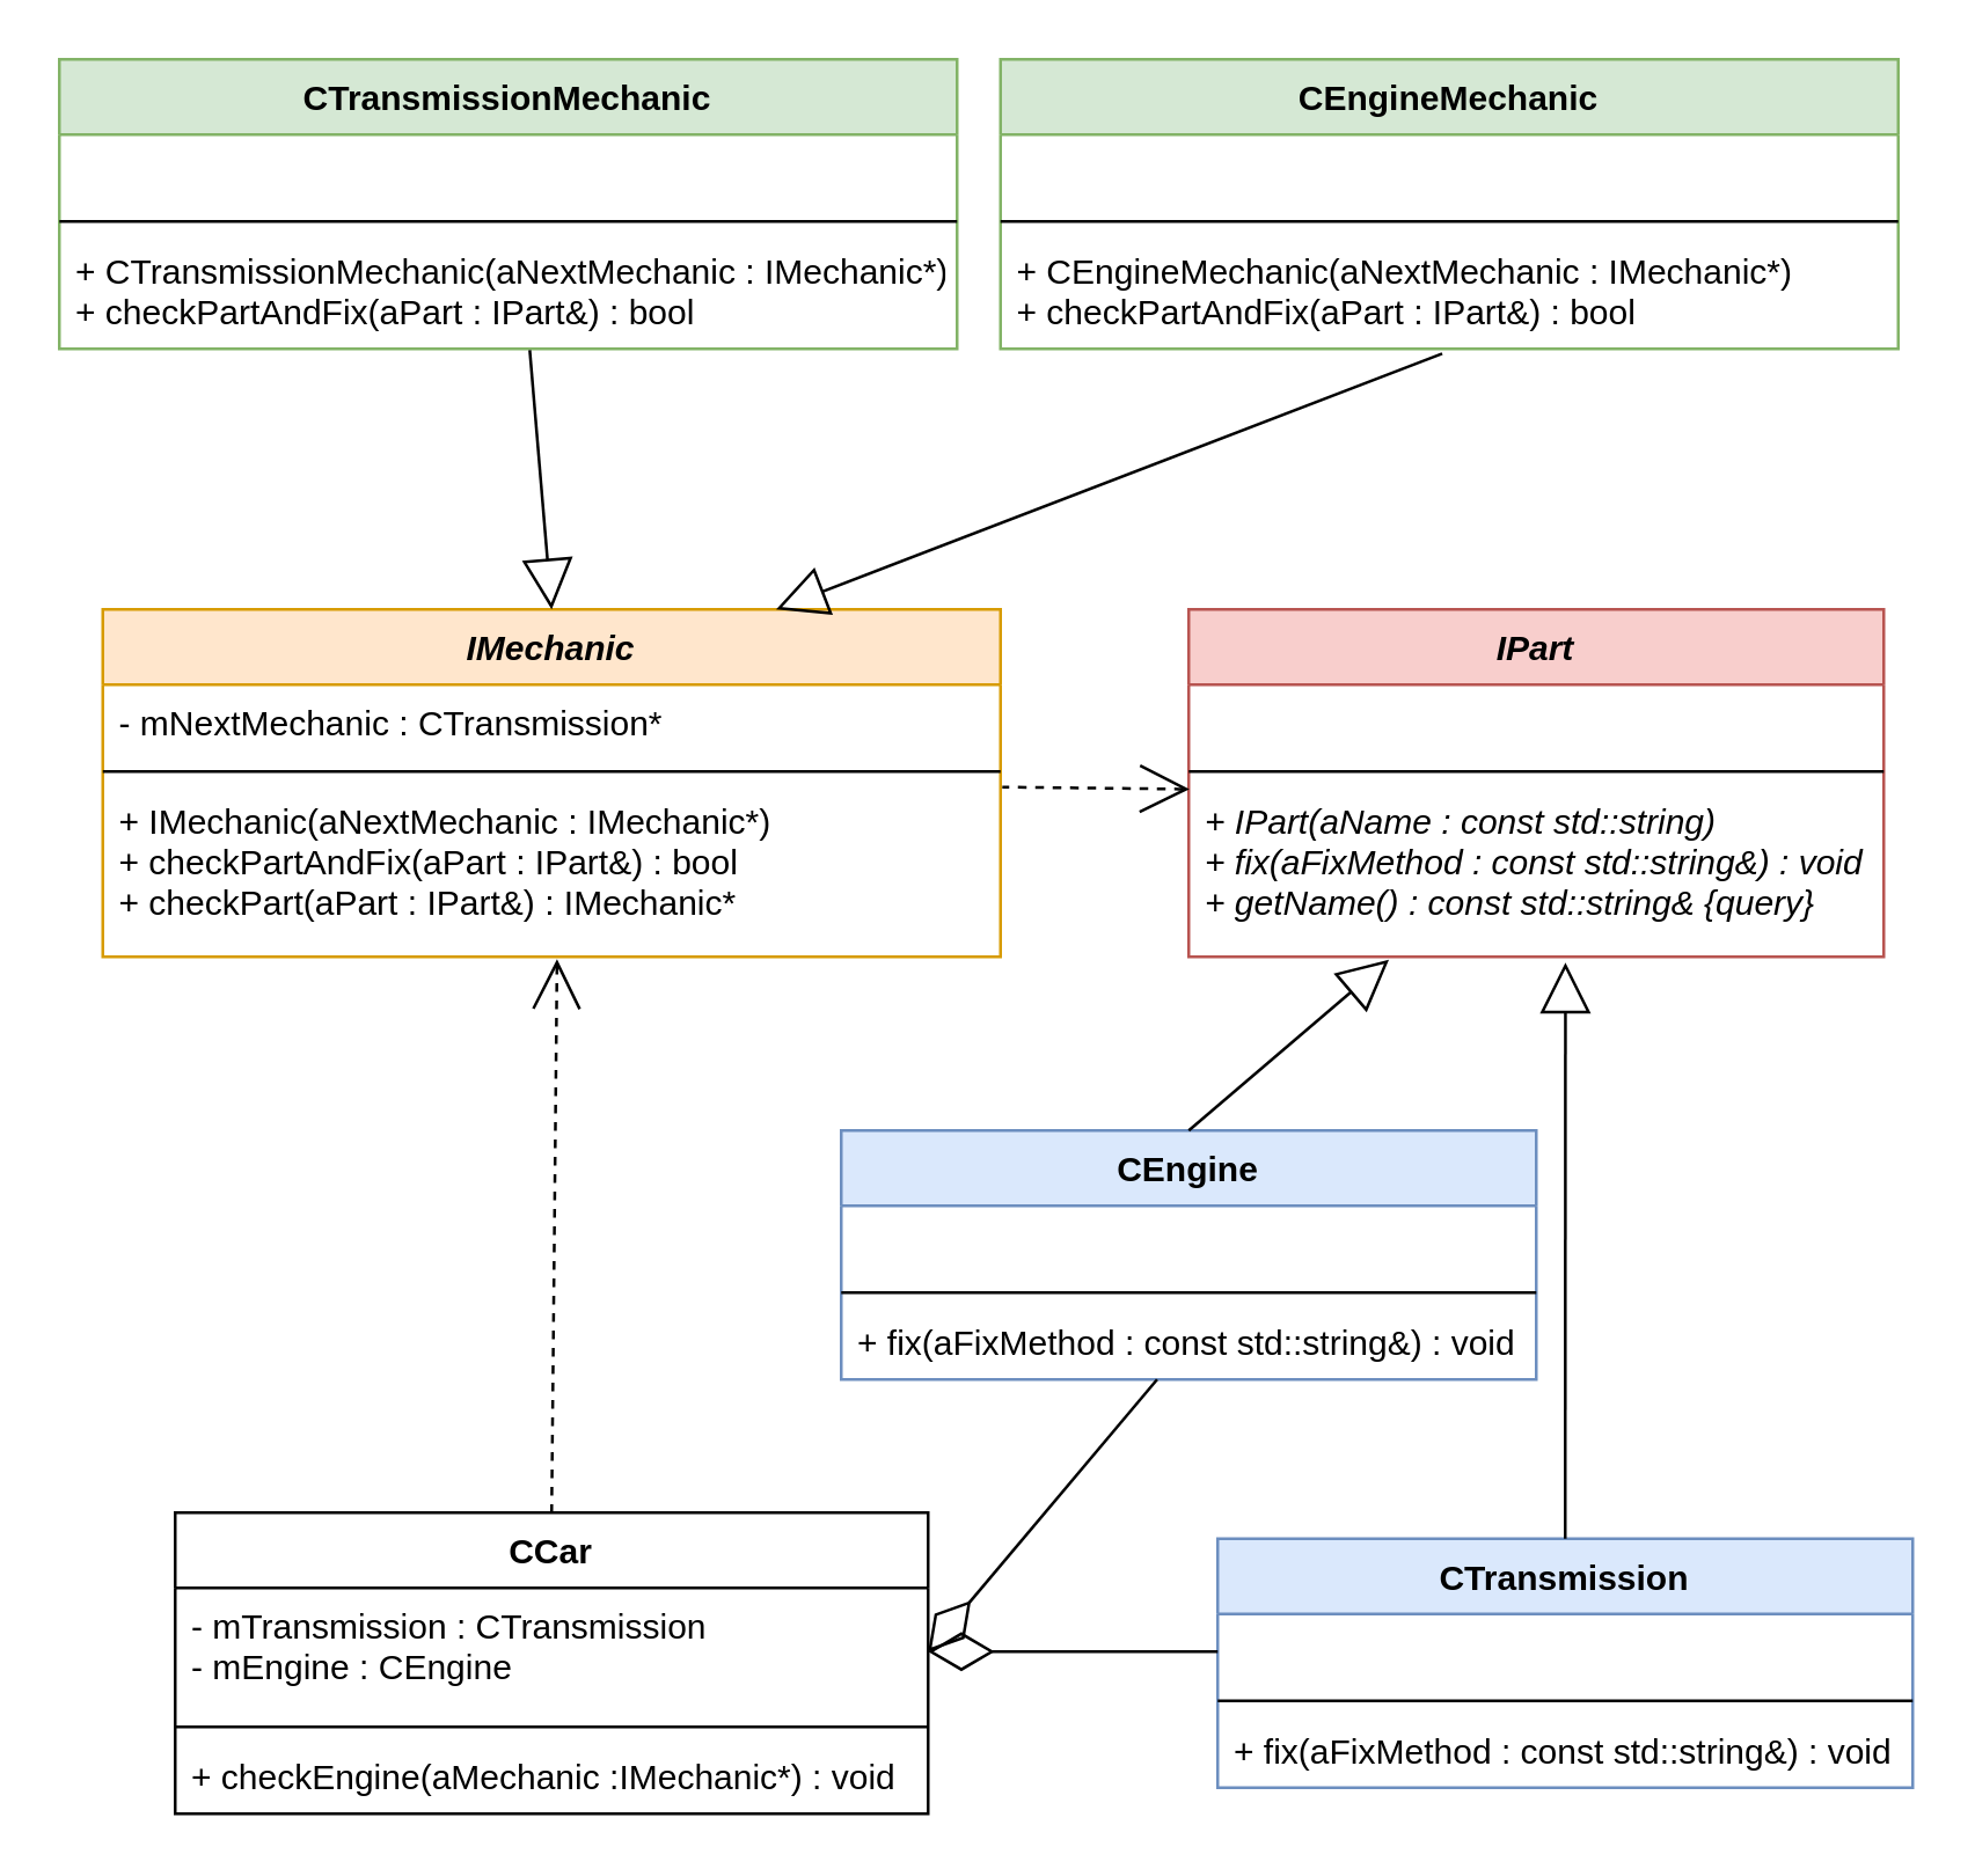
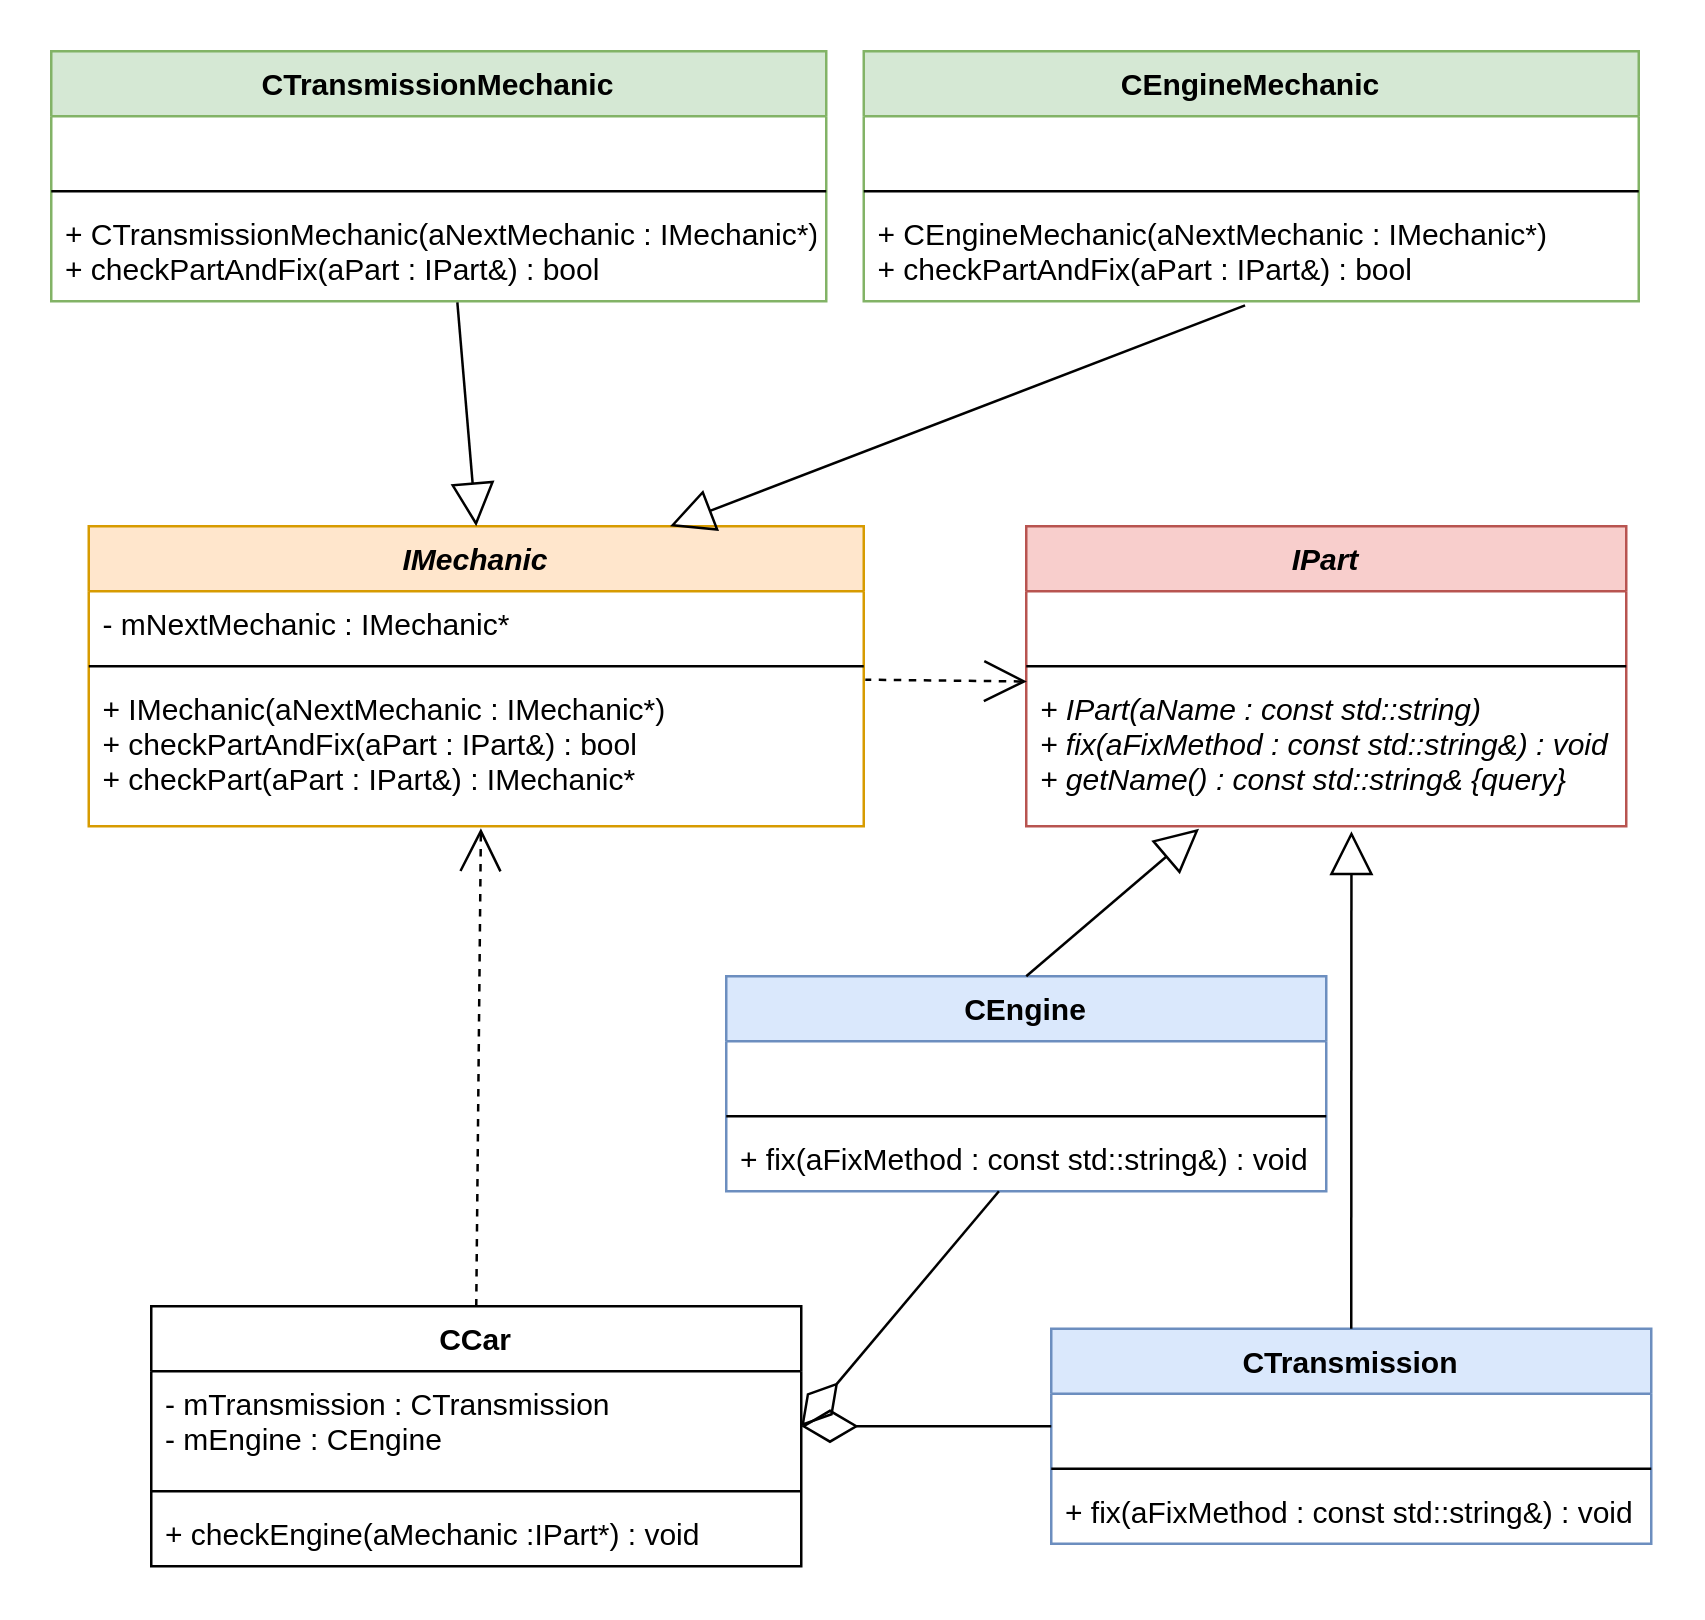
- <mxCell id="27" value="- mNextMechanic : CTransmission*" style="text;strokeColor=none;fillColor=none;align=left;verticalAlign=top;spacingLeft=4;spacingRight=4;overflow=hidden;rotatable=0;points=[[0,0.5],[1,0.5]];portConstraint=eastwest;" vertex="1" parent="26"><mxGeometry y="26" width="310" height="26" as="geometry" /></mxCell>
+ <mxCell id="27" value="- mNextMechanic : IMechanic*" style="text;strokeColor=none;fillColor=none;align=left;verticalAlign=top;spacingLeft=4;spacingRight=4;overflow=hidden;rotatable=0;points=[[0,0.5],[1,0.5]];portConstraint=eastwest;" vertex="1" parent="26"><mxGeometry y="26" width="310" height="26" as="geometry" /></mxCell>
- <mxCell id="5" value="+ checkEngine(aMechanic :IMechanic*) : void" style="text;strokeColor=none;fillColor=none;align=left;verticalAlign=top;spacingLeft=4;spacingRight=4;overflow=hidden;rotatable=0;points=[[0,0.5],[1,0.5]];portConstraint=eastwest;" vertex="1" parent="2"><mxGeometry y="78" width="260" height="26" as="geometry" /></mxCell>
+ <mxCell id="5" value="+ checkEngine(aMechanic :IPart*) : void" style="text;strokeColor=none;fillColor=none;align=left;verticalAlign=top;spacingLeft=4;spacingRight=4;overflow=hidden;rotatable=0;points=[[0,0.5],[1,0.5]];portConstraint=eastwest;" vertex="1" parent="2"><mxGeometry y="78" width="260" height="26" as="geometry" /></mxCell>
